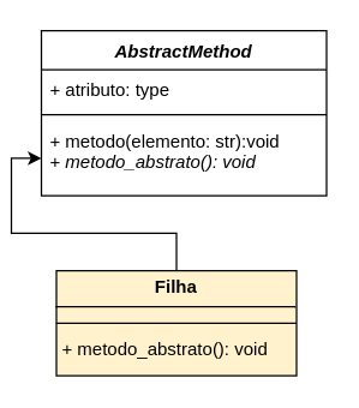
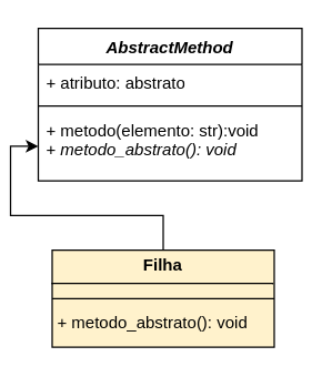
- <mxCell id="3" value="+ atributo: type" style="text;strokeColor=none;fillColor=none;align=left;verticalAlign=top;spacingLeft=4;spacingRight=4;overflow=hidden;rotatable=0;points=[[0,0.5],[1,0.5]];portConstraint=eastwest;whiteSpace=wrap;html=1;" vertex="1" parent="2"><mxGeometry y="26" width="190" height="26" as="geometry" /></mxCell>
+ <mxCell id="3" value="+ atributo: abstrato" style="text;strokeColor=none;fillColor=none;align=left;verticalAlign=top;spacingLeft=4;spacingRight=4;overflow=hidden;rotatable=0;points=[[0,0.5],[1,0.5]];portConstraint=eastwest;whiteSpace=wrap;html=1;" vertex="1" parent="2"><mxGeometry y="26" width="190" height="26" as="geometry" /></mxCell>
